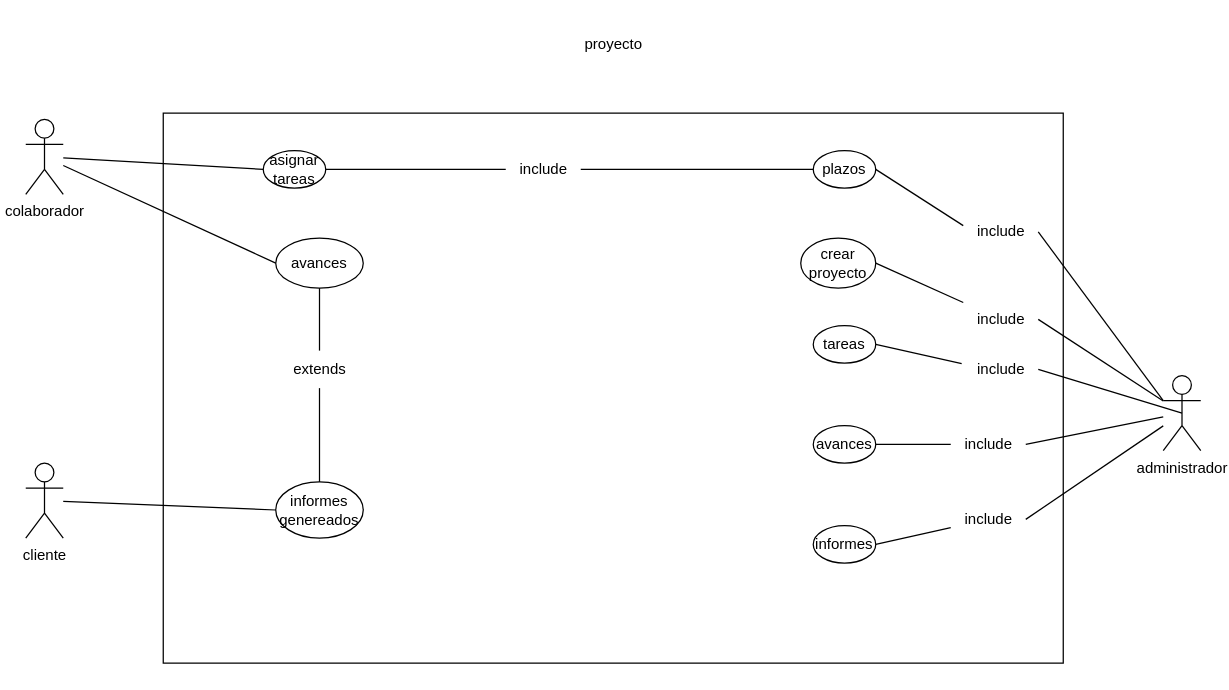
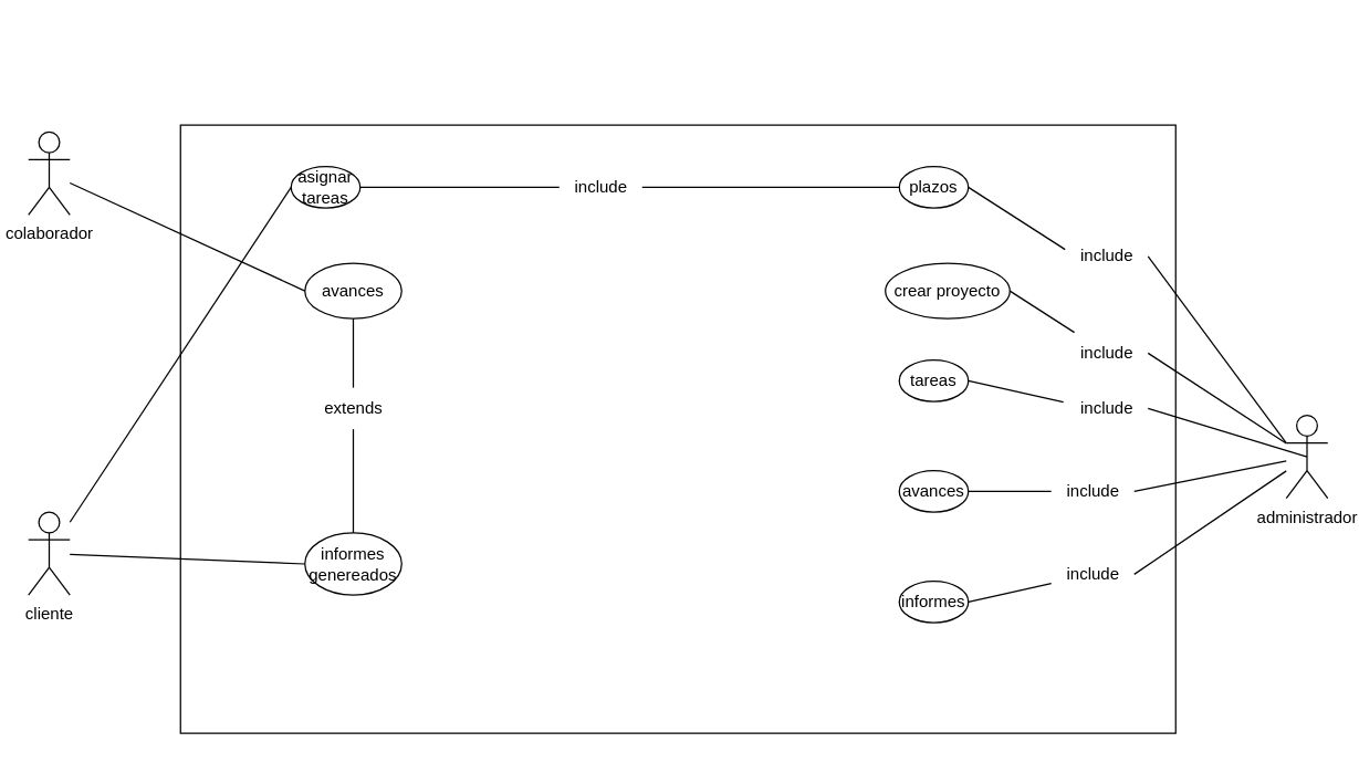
- <mxCell id="24" value="&lt;font style=&quot;vertical-align: inherit;&quot; dir=&quot;auto&quot;&gt;&lt;font style=&quot;vertical-align: inherit;&quot; dir=&quot;auto&quot;&gt;proyecto&lt;/font&gt;&lt;/font&gt;" style="text;html=1;align=center;verticalAlign=middle;resizable=0;points=[];autosize=1;strokeColor=none;fillColor=none;" vertex="1" parent="1"><mxGeometry x="455" y="20" width="70" height="30" as="geometry" /></mxCell>
- <mxCell id="14" value="" style="endArrow=none;html=1;rounded=0;exitX=0;exitY=0.5;exitDx=0;exitDy=0;" edge="1" parent="1" source="12" target="3"><mxGeometry width="50" height="50" relative="1" as="geometry"><mxPoint x="490" y="320" as="sourcePoint" /><mxPoint x="540" y="270" as="targetPoint" /></mxGeometry></mxCell>
+ <mxCell id="14" value="" style="endArrow=none;html=1;rounded=0;exitX=0;exitY=0.5;exitDx=0;exitDy=0;" edge="1" parent="1" source="12" target="5"><mxGeometry width="50" height="50" relative="1" as="geometry"><mxPoint x="490" y="320" as="sourcePoint" /><mxPoint x="540" y="270" as="targetPoint" /></mxGeometry></mxCell>
- <mxCell id="7" value="&lt;font style=&quot;vertical-align: inherit;&quot; dir=&quot;auto&quot;&gt;&lt;font style=&quot;vertical-align: inherit;&quot; dir=&quot;auto&quot;&gt;crear proyecto&lt;/font&gt;&lt;/font&gt;" style="ellipse;whiteSpace=wrap;html=1;" vertex="1" parent="1"><mxGeometry x="640" y="190" width="60" height="40" as="geometry" /></mxCell>
+ <mxCell id="7" value="&lt;font style=&quot;vertical-align: inherit;&quot; dir=&quot;auto&quot;&gt;&lt;font style=&quot;vertical-align: inherit;&quot; dir=&quot;auto&quot;&gt;crear proyecto&lt;/font&gt;&lt;/font&gt;" style="ellipse;whiteSpace=wrap;html=1;" vertex="1" parent="1"><mxGeometry x="640" y="190" width="90" height="40" as="geometry" /></mxCell>
